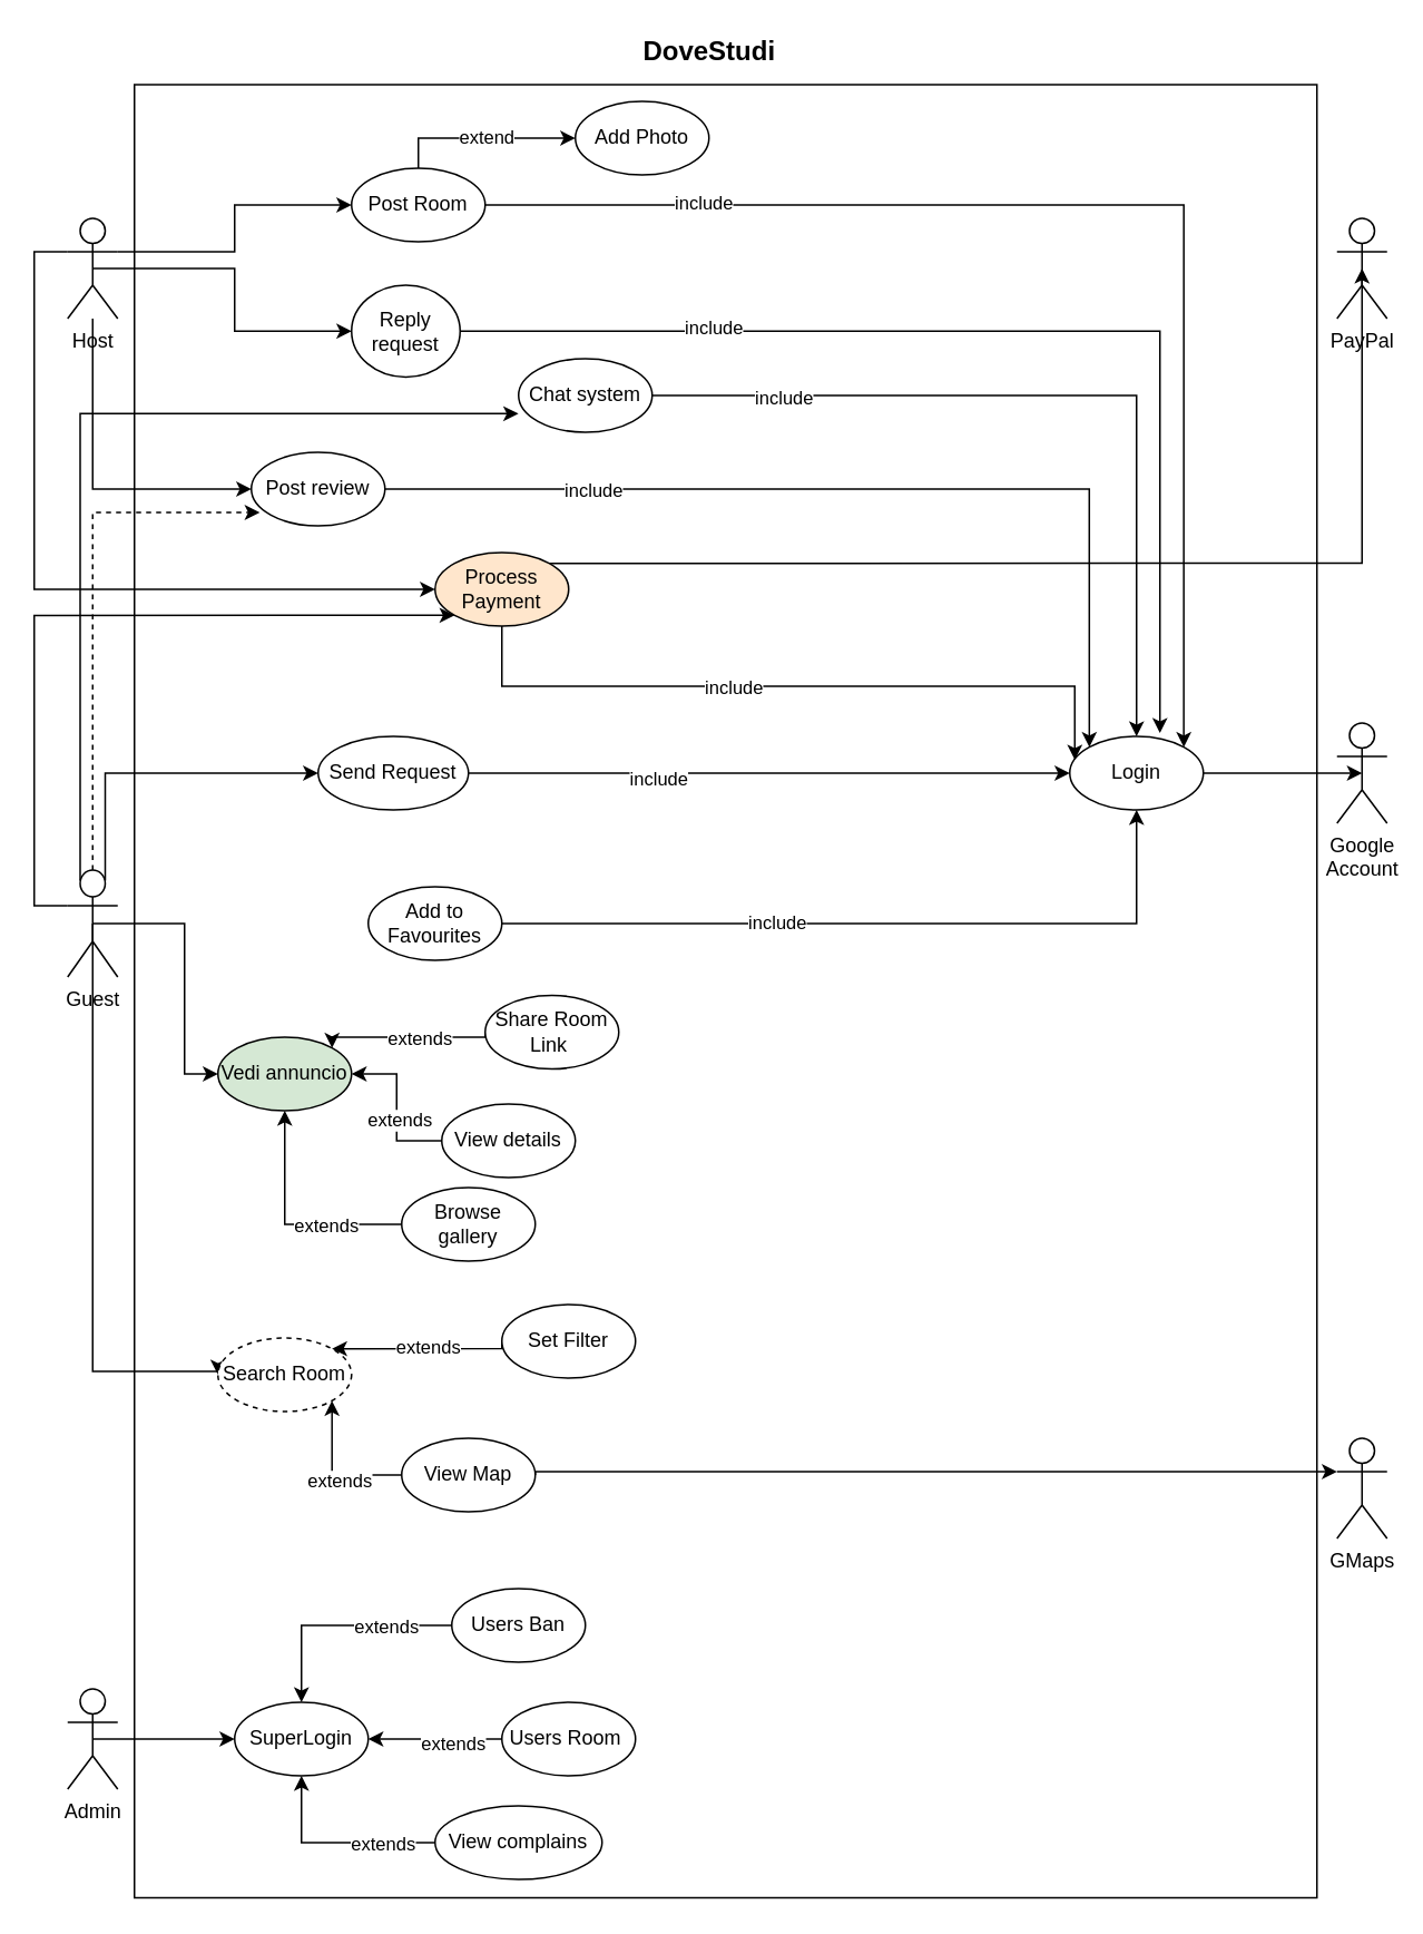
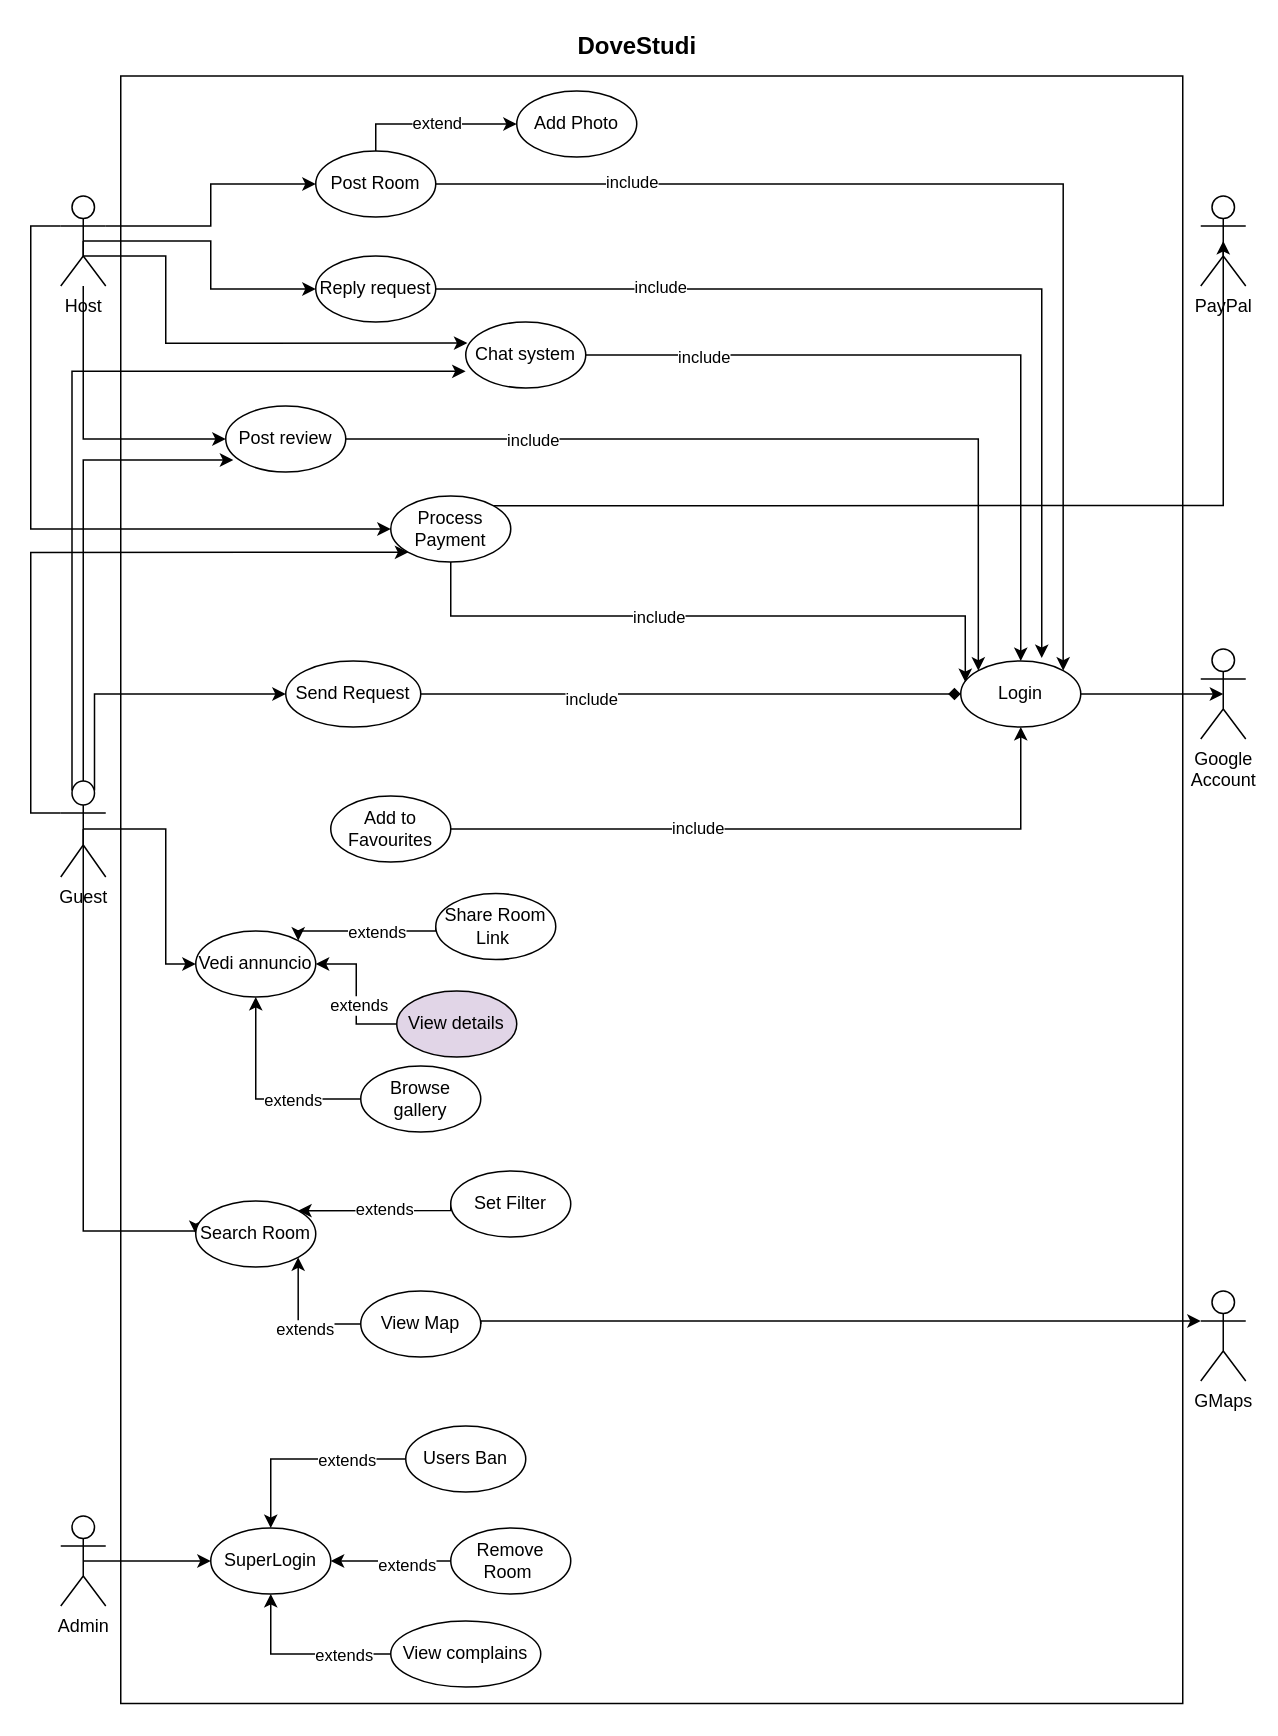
- <mxCell id="74" value="Reply request" style="ellipse;whiteSpace=wrap;html=1;" parent="1" vertex="1"><mxGeometry x="210" y="170" width="65" height="55" as="geometry" /></mxCell>
+ <mxCell id="74" value="Reply request" style="ellipse;whiteSpace=wrap;html=1;" parent="1" vertex="1"><mxGeometry x="210" y="170" width="80" height="44" as="geometry" /></mxCell>
+ <mxCell id="7" style="edgeStyle=orthogonalEdgeStyle;rounded=0;orthogonalLoop=1;jettySize=auto;html=1;exitX=0.5;exitY=0.5;exitDx=0;exitDy=0;exitPerimeter=0;entryX=0.014;entryY=0.32;entryDx=0;entryDy=0;entryPerimeter=0;" parent="1" source="8" target="71" edge="1"><mxGeometry relative="1" as="geometry"><Array as="points"><mxPoint x="55" y="170" /><mxPoint x="110" y="170" /><mxPoint x="110" y="228" /></Array></mxGeometry></mxCell>
- <mxCell id="62" value="Process&lt;br&gt;Payment" style="ellipse;whiteSpace=wrap;html=1;fillColor=#ffe6cc;" parent="1" vertex="1"><mxGeometry x="260" y="330" width="80" height="44" as="geometry" /></mxCell>
+ <mxCell id="62" value="Process&lt;br&gt;Payment" style="ellipse;whiteSpace=wrap;html=1;" parent="1" vertex="1"><mxGeometry x="260" y="330" width="80" height="44" as="geometry" /></mxCell>
- <mxCell id="11" style="edgeStyle=orthogonalEdgeStyle;rounded=0;orthogonalLoop=1;jettySize=auto;html=1;exitX=0.5;exitY=0;exitDx=0;exitDy=0;exitPerimeter=0;entryX=0.063;entryY=0.818;entryDx=0;entryDy=0;entryPerimeter=0;dashed=1;" parent="1" source="15" target="51" edge="1"><mxGeometry relative="1" as="geometry"><Array as="points"><mxPoint x="55" y="306" /></Array></mxGeometry></mxCell>
+ <mxCell id="11" style="edgeStyle=orthogonalEdgeStyle;rounded=0;orthogonalLoop=1;jettySize=auto;html=1;exitX=0.5;exitY=0;exitDx=0;exitDy=0;exitPerimeter=0;entryX=0.063;entryY=0.818;entryDx=0;entryDy=0;entryPerimeter=0;" parent="1" source="15" target="51" edge="1"><mxGeometry relative="1" as="geometry"><Array as="points"><mxPoint x="55" y="306" /></Array></mxGeometry></mxCell>
- <mxCell id="56" style="edgeStyle=orthogonalEdgeStyle;rounded=0;orthogonalLoop=1;jettySize=auto;html=1;exitX=1;exitY=0.5;exitDx=0;exitDy=0;entryX=0;entryY=0.5;entryDx=0;entryDy=0;" parent="1" source="58" target="23" edge="1"><mxGeometry relative="1" as="geometry"><Array as="points"><mxPoint x="620" y="462" /><mxPoint x="620" y="462" /></Array></mxGeometry></mxCell>
+ <mxCell id="56" style="edgeStyle=orthogonalEdgeStyle;rounded=0;orthogonalLoop=1;jettySize=auto;html=1;exitX=1;exitY=0.5;exitDx=0;exitDy=0;entryX=0;entryY=0.5;entryDx=0;entryDy=0;endArrow=diamond;" parent="1" source="58" target="23" edge="1"><mxGeometry relative="1" as="geometry"><Array as="points"><mxPoint x="620" y="462" /><mxPoint x="620" y="462" /></Array></mxGeometry></mxCell>
- <mxCell id="55" value="Vedi annuncio" style="ellipse;whiteSpace=wrap;html=1;fillColor=#d5e8d4;" parent="1" vertex="1"><mxGeometry x="130" y="620" width="80" height="44" as="geometry" /></mxCell>
+ <mxCell id="55" value="Vedi annuncio" style="ellipse;whiteSpace=wrap;html=1;" parent="1" vertex="1"><mxGeometry x="130" y="620" width="80" height="44" as="geometry" /></mxCell>
- <mxCell id="54" value="View details" style="ellipse;whiteSpace=wrap;html=1;" parent="1" vertex="1"><mxGeometry x="264" y="660" width="80" height="44" as="geometry" /></mxCell>
+ <mxCell id="54" value="View details" style="ellipse;whiteSpace=wrap;html=1;fillColor=#e1d5e7;" parent="1" vertex="1"><mxGeometry x="264" y="660" width="80" height="44" as="geometry" /></mxCell>
- <mxCell id="33" value="Search Room" style="ellipse;whiteSpace=wrap;html=1;dashed=1;" parent="1" vertex="1"><mxGeometry x="130" y="800" width="80" height="44" as="geometry" /></mxCell>
+ <mxCell id="33" value="Search Room" style="ellipse;whiteSpace=wrap;html=1;" parent="1" vertex="1"><mxGeometry x="130" y="800" width="80" height="44" as="geometry" /></mxCell>
- <mxCell id="29" value="Users Room&amp;nbsp;" style="ellipse;whiteSpace=wrap;html=1;" parent="1" vertex="1"><mxGeometry x="300" y="1018" width="80" height="44" as="geometry" /></mxCell>
+ <mxCell id="29" value="Remove Room&amp;nbsp;" style="ellipse;whiteSpace=wrap;html=1;" parent="1" vertex="1"><mxGeometry x="300" y="1018" width="80" height="44" as="geometry" /></mxCell>
